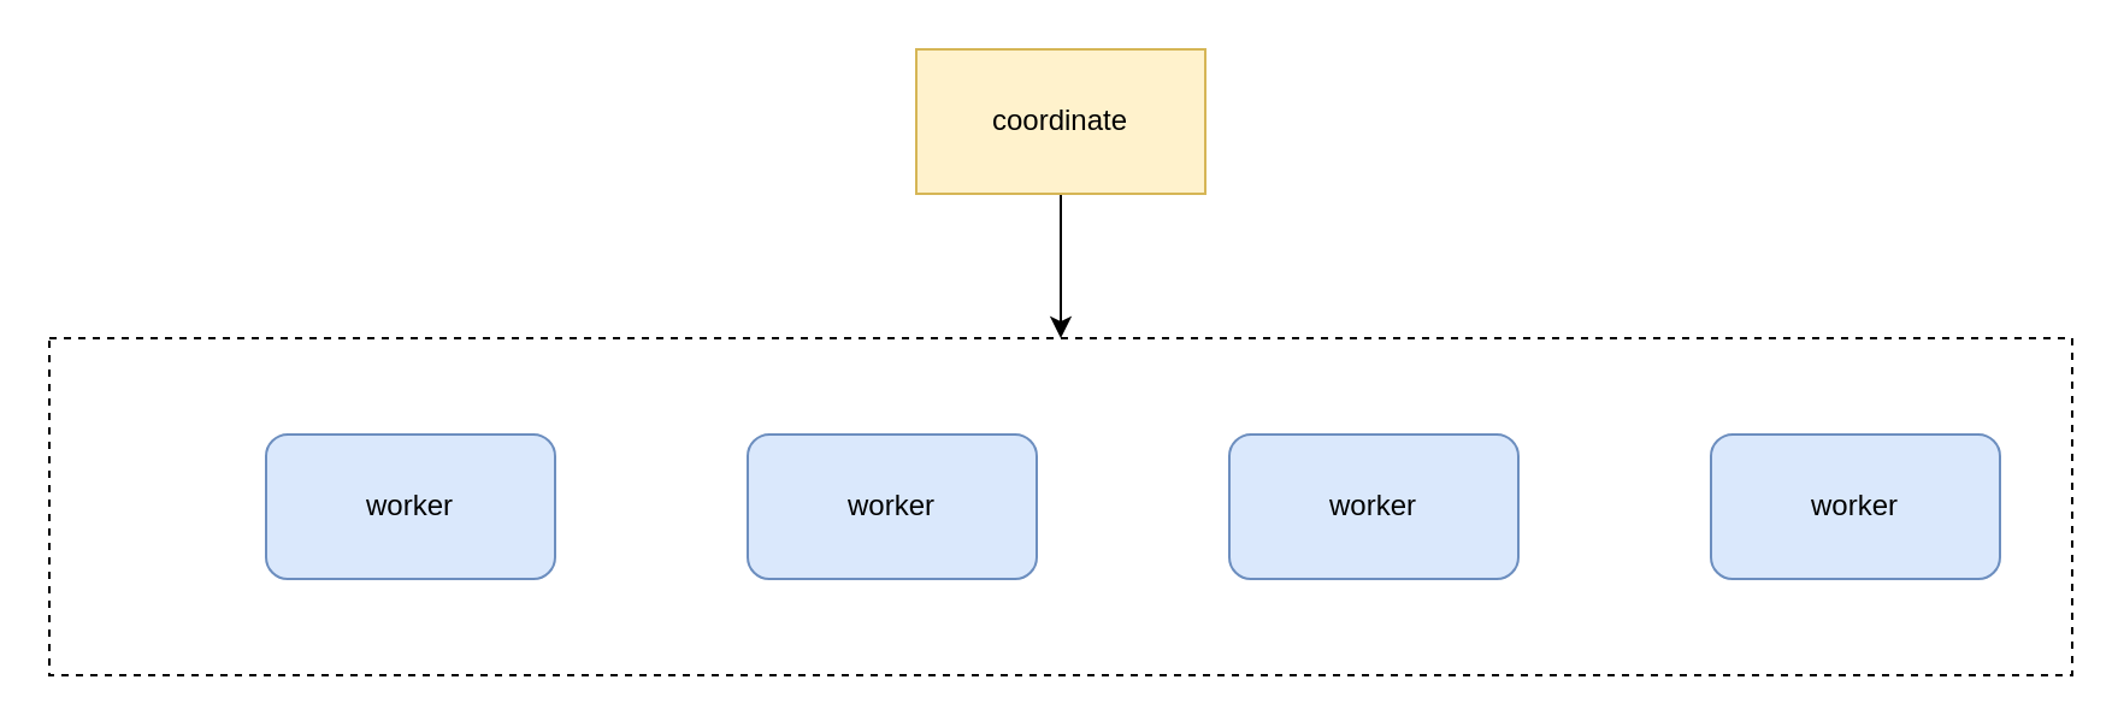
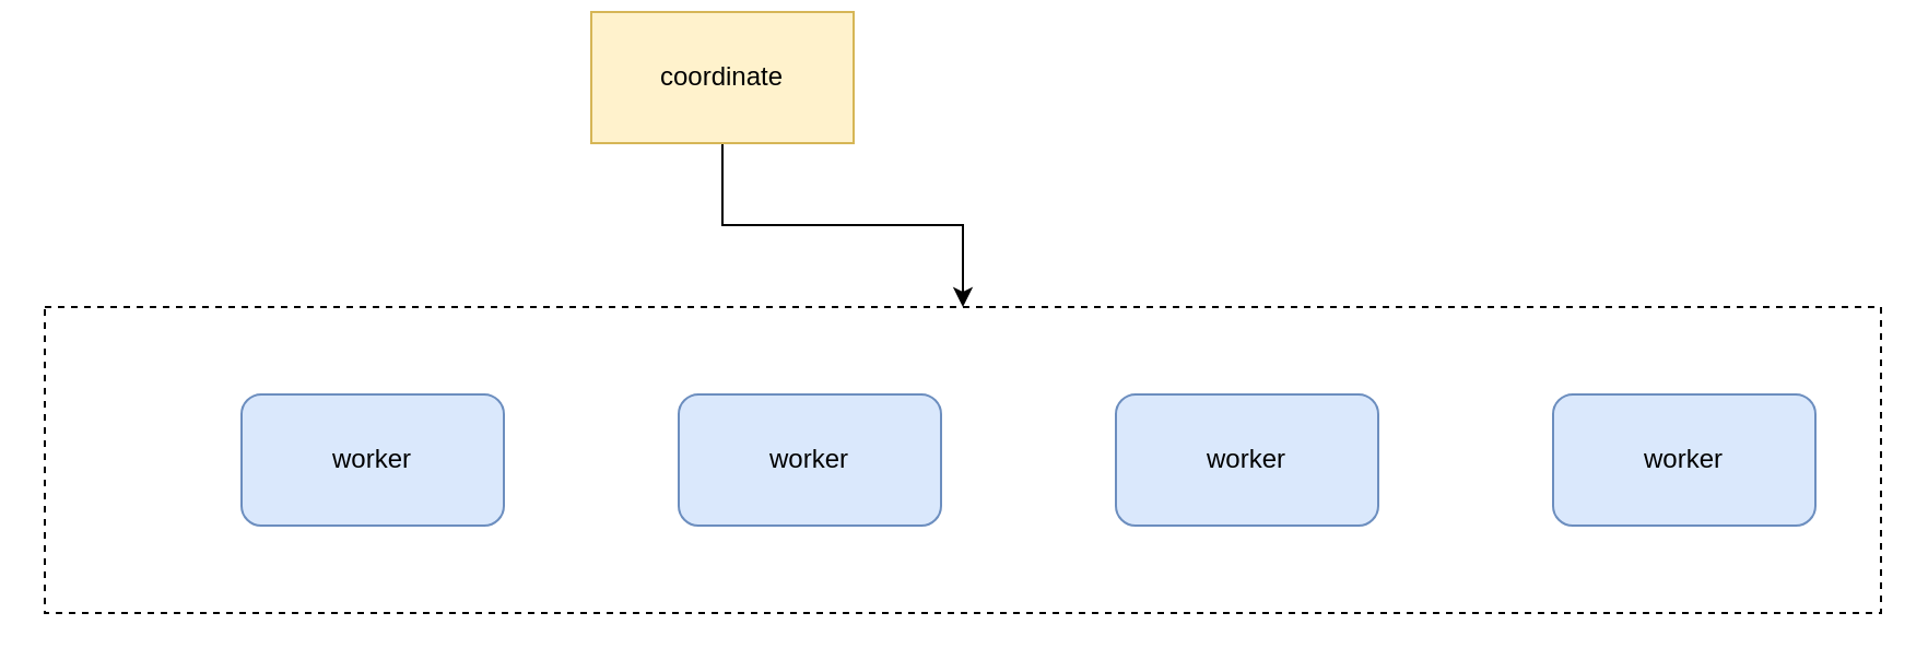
- <mxCell id="7" value="&lt;span&gt;coordinate&lt;/span&gt;" style="rounded=0;whiteSpace=wrap;html=1;fillColor=#fff2cc;strokeColor=#d6b656;" vertex="1" parent="1"><mxGeometry x="380" y="20" width="120" height="60" as="geometry" /></mxCell>
+ <mxCell id="7" value="&lt;span&gt;coordinate&lt;/span&gt;" style="rounded=0;whiteSpace=wrap;html=1;fillColor=#fff2cc;strokeColor=#d6b656;" vertex="1" parent="1"><mxGeometry x="270" y="5" width="120" height="60" as="geometry" /></mxCell>
